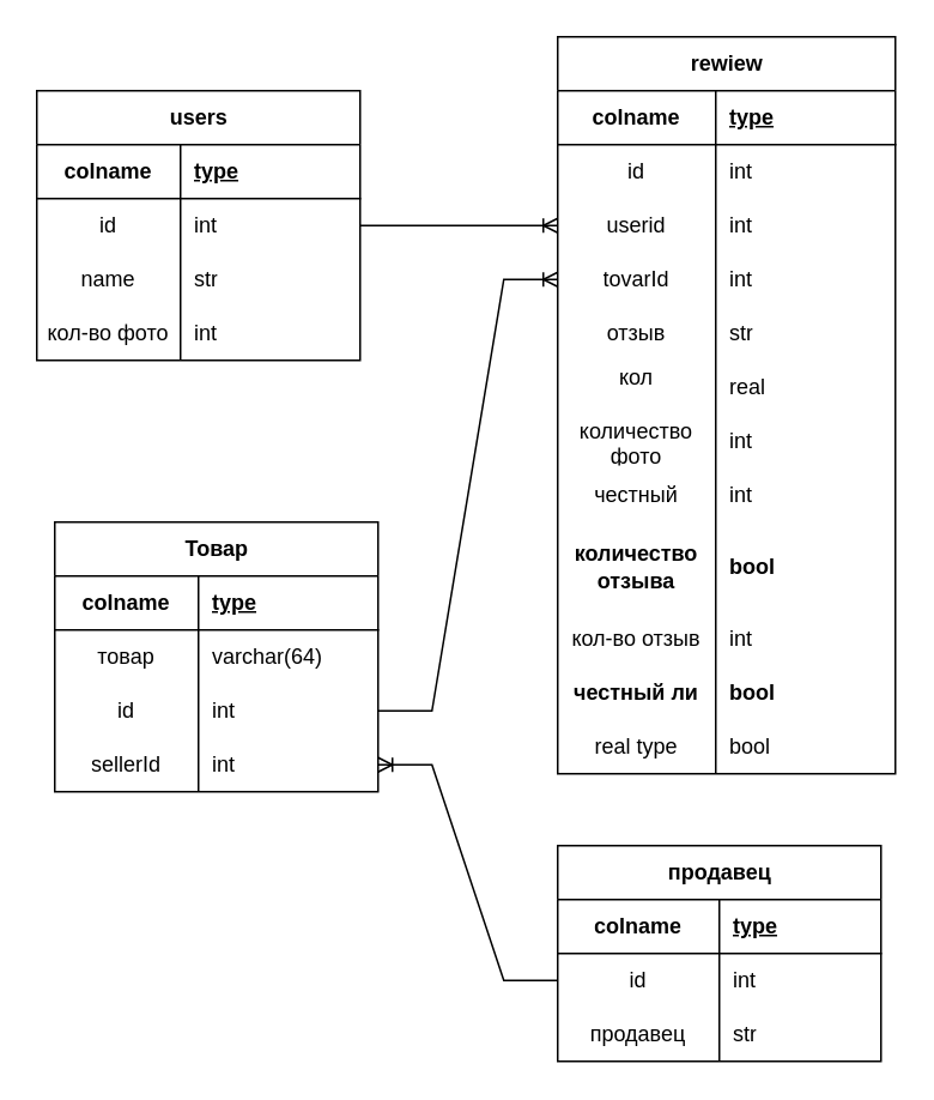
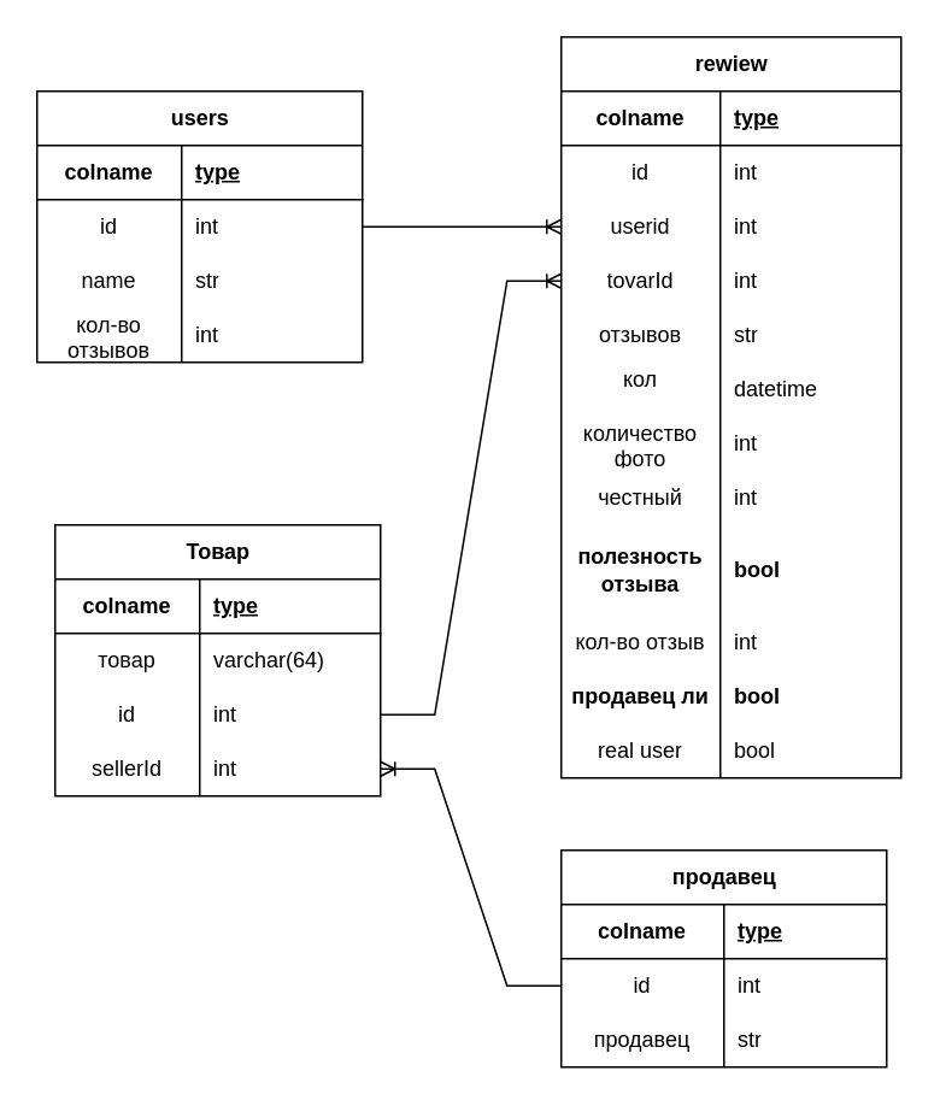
- <mxCell id="50" value="кол-во фото" style="shape=partialRectangle;connectable=0;fillColor=none;top=0;left=0;bottom=0;right=0;editable=1;overflow=hidden;whiteSpace=wrap;html=1;" parent="49" vertex="1"><mxGeometry width="80" height="30" as="geometry"><mxRectangle width="80" height="30" as="alternateBounds" /></mxGeometry></mxCell>
+ <mxCell id="50" value="кол-во отзывов" style="shape=partialRectangle;connectable=0;fillColor=none;top=0;left=0;bottom=0;right=0;editable=1;overflow=hidden;whiteSpace=wrap;html=1;" parent="49" vertex="1"><mxGeometry width="80" height="30" as="geometry"><mxRectangle width="80" height="30" as="alternateBounds" /></mxGeometry></mxCell>
- <mxCell id="16" value="отзыв" style="shape=partialRectangle;connectable=0;fillColor=none;top=0;left=0;bottom=0;right=0;editable=1;overflow=hidden;whiteSpace=wrap;html=1;" parent="15" vertex="1"><mxGeometry width="88" height="30" as="geometry"><mxRectangle width="88" height="30" as="alternateBounds" /></mxGeometry></mxCell>
+ <mxCell id="16" value="отзывов" style="shape=partialRectangle;connectable=0;fillColor=none;top=0;left=0;bottom=0;right=0;editable=1;overflow=hidden;whiteSpace=wrap;html=1;" parent="15" vertex="1"><mxGeometry width="88" height="30" as="geometry"><mxRectangle width="88" height="30" as="alternateBounds" /></mxGeometry></mxCell>
- <mxCell id="20" value="real" style="shape=partialRectangle;connectable=0;fillColor=none;top=0;left=0;bottom=0;right=0;align=left;spacingLeft=6;overflow=hidden;whiteSpace=wrap;html=1;" parent="18" vertex="1"><mxGeometry x="88" width="100" height="30" as="geometry"><mxRectangle width="100" height="30" as="alternateBounds" /></mxGeometry></mxCell>
+ <mxCell id="20" value="datetime" style="shape=partialRectangle;connectable=0;fillColor=none;top=0;left=0;bottom=0;right=0;align=left;spacingLeft=6;overflow=hidden;whiteSpace=wrap;html=1;" parent="18" vertex="1"><mxGeometry x="88" width="100" height="30" as="geometry"><mxRectangle width="100" height="30" as="alternateBounds" /></mxGeometry></mxCell>
- <mxCell id="28" value="количество отзыва" style="shape=partialRectangle;connectable=0;fillColor=none;top=0;left=0;bottom=0;right=0;editable=1;overflow=hidden;whiteSpace=wrap;html=1;fontStyle=1" parent="27" vertex="1"><mxGeometry width="88" height="50" as="geometry"><mxRectangle width="88" height="50" as="alternateBounds" /></mxGeometry></mxCell>
+ <mxCell id="28" value="полезность отзыва" style="shape=partialRectangle;connectable=0;fillColor=none;top=0;left=0;bottom=0;right=0;editable=1;overflow=hidden;whiteSpace=wrap;html=1;fontStyle=1" parent="27" vertex="1"><mxGeometry width="88" height="50" as="geometry"><mxRectangle width="88" height="50" as="alternateBounds" /></mxGeometry></mxCell>
- <mxCell id="34" value="честный ли" style="shape=partialRectangle;connectable=0;fillColor=none;top=0;left=0;bottom=0;right=0;editable=1;overflow=hidden;whiteSpace=wrap;html=1;fontStyle=1" vertex="1" parent="33"><mxGeometry width="88" height="30" as="geometry"><mxRectangle width="88" height="30" as="alternateBounds" /></mxGeometry></mxCell>
+ <mxCell id="34" value="продавец ли" style="shape=partialRectangle;connectable=0;fillColor=none;top=0;left=0;bottom=0;right=0;editable=1;overflow=hidden;whiteSpace=wrap;html=1;fontStyle=1" vertex="1" parent="33"><mxGeometry width="88" height="30" as="geometry"><mxRectangle width="88" height="30" as="alternateBounds" /></mxGeometry></mxCell>
- <mxCell id="37" value="&lt;span style=&quot;font-weight: 400;&quot;&gt;real type&lt;/span&gt;" style="shape=partialRectangle;connectable=0;fillColor=none;top=0;left=0;bottom=0;right=0;editable=1;overflow=hidden;whiteSpace=wrap;html=1;fontStyle=1" vertex="1" parent="36"><mxGeometry width="88" height="30" as="geometry"><mxRectangle width="88" height="30" as="alternateBounds" /></mxGeometry></mxCell>
+ <mxCell id="37" value="&lt;span style=&quot;font-weight: 400;&quot;&gt;real user&lt;/span&gt;" style="shape=partialRectangle;connectable=0;fillColor=none;top=0;left=0;bottom=0;right=0;editable=1;overflow=hidden;whiteSpace=wrap;html=1;fontStyle=1" vertex="1" parent="36"><mxGeometry width="88" height="30" as="geometry"><mxRectangle width="88" height="30" as="alternateBounds" /></mxGeometry></mxCell>
